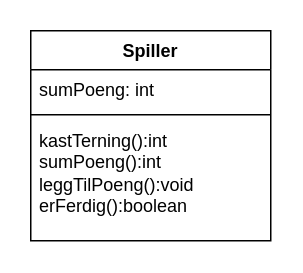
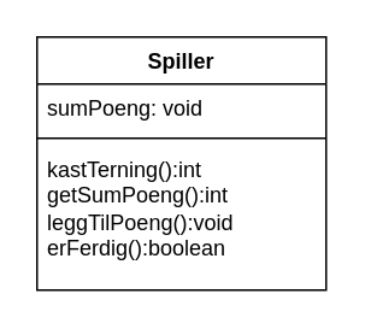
- <mxCell id="3" value="sumPoeng: int" style="text;strokeColor=none;fillColor=none;align=left;verticalAlign=top;spacingLeft=4;spacingRight=4;overflow=hidden;rotatable=0;points=[[0,0.5],[1,0.5]];portConstraint=eastwest;whiteSpace=wrap;html=1;" vertex="1" parent="2"><mxGeometry y="26" width="160" height="26" as="geometry" /></mxCell>
+ <mxCell id="3" value="sumPoeng: void" style="text;strokeColor=none;fillColor=none;align=left;verticalAlign=top;spacingLeft=4;spacingRight=4;overflow=hidden;rotatable=0;points=[[0,0.5],[1,0.5]];portConstraint=eastwest;whiteSpace=wrap;html=1;" vertex="1" parent="2"><mxGeometry y="26" width="160" height="26" as="geometry" /></mxCell>
- <mxCell id="5" value="kastTerning():int&lt;br&gt;sumPoeng():int&lt;br&gt;leggTilPoeng():void&lt;br&gt;erFerdig():boolean" style="text;strokeColor=none;fillColor=none;align=left;verticalAlign=top;spacingLeft=4;spacingRight=4;overflow=hidden;rotatable=0;points=[[0,0.5],[1,0.5]];portConstraint=eastwest;whiteSpace=wrap;html=1;" vertex="1" parent="2"><mxGeometry y="60" width="160" height="80" as="geometry" /></mxCell>
+ <mxCell id="5" value="kastTerning():int&lt;br&gt;getSumPoeng():int&lt;br&gt;leggTilPoeng():void&lt;br&gt;erFerdig():boolean" style="text;strokeColor=none;fillColor=none;align=left;verticalAlign=top;spacingLeft=4;spacingRight=4;overflow=hidden;rotatable=0;points=[[0,0.5],[1,0.5]];portConstraint=eastwest;whiteSpace=wrap;html=1;" vertex="1" parent="2"><mxGeometry y="60" width="160" height="80" as="geometry" /></mxCell>
